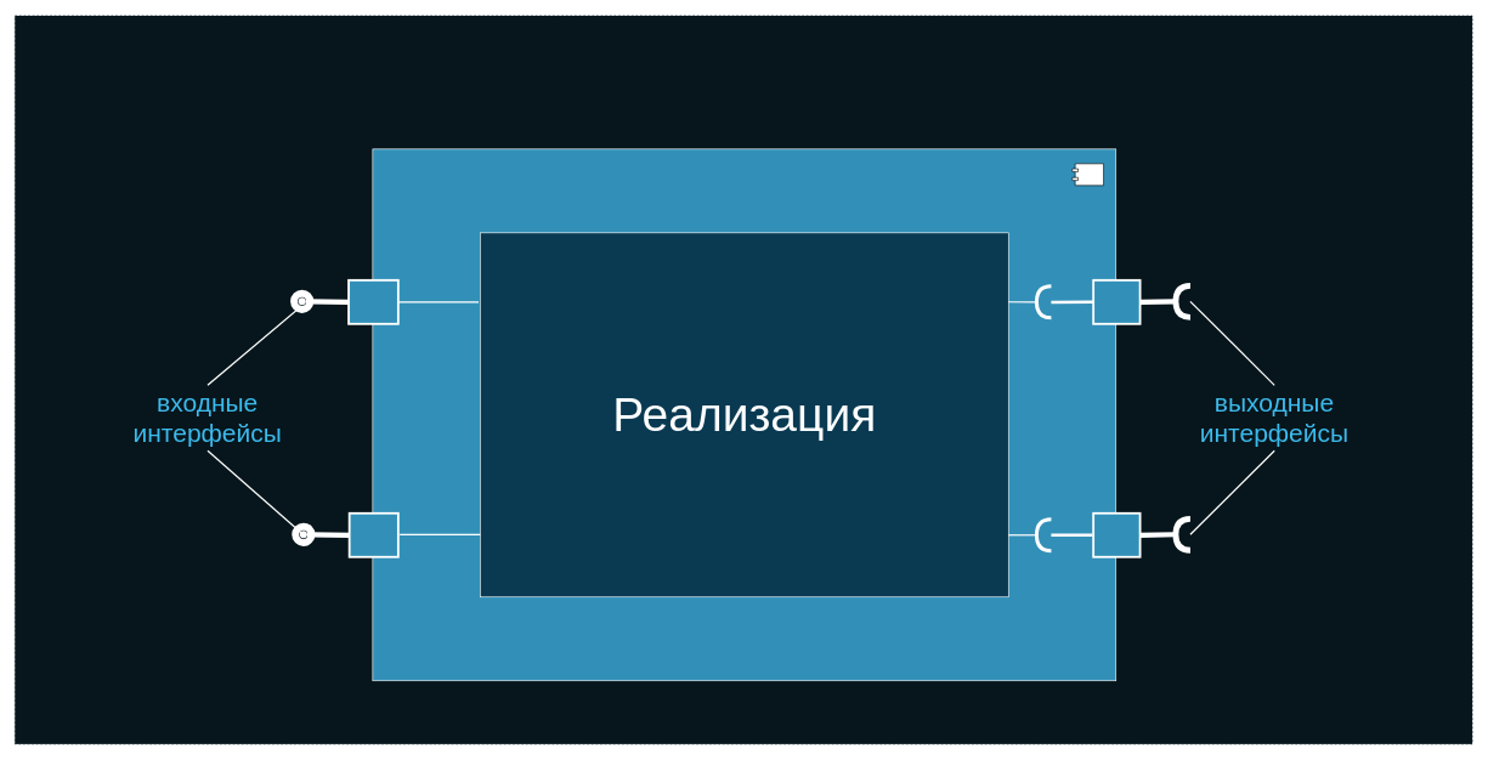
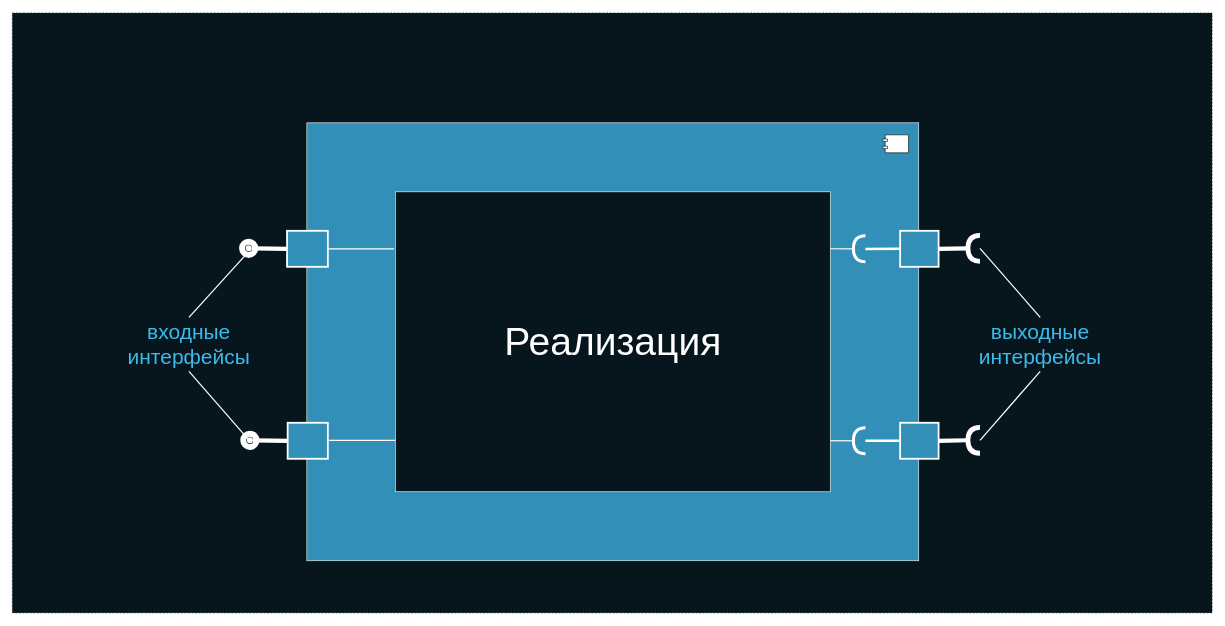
- <mxCell id="25" value="&lt;font color=&quot;#ffffff&quot;&gt;&lt;span style=&quot;font-size: 65px&quot;&gt;Реализация&lt;/span&gt;&lt;/font&gt;" style="rounded=0;whiteSpace=wrap;html=1;strokeColor=#FFFFFF;fillColor=#0A3A52;fontSize=44;" parent="18" vertex="1"><mxGeometry x="147.5" y="115" width="725" height="500" as="geometry" /></mxCell>
+ <mxCell id="25" value="&lt;font color=&quot;#ffffff&quot;&gt;&lt;span style=&quot;font-size: 65px&quot;&gt;Реализация&lt;/span&gt;&lt;/font&gt;" style="rounded=0;whiteSpace=wrap;html=1;strokeColor=#FFFFFF;fillColor=#07161c;fontSize=44;" parent="18" vertex="1"><mxGeometry x="147.5" y="115" width="725" height="500" as="geometry" /></mxCell>
- <mxCell id="5" value="входные&lt;br style=&quot;font-size: 35px&quot;&gt;интерфейсы" style="text;html=1;strokeColor=none;fillColor=none;align=center;verticalAlign=middle;whiteSpace=wrap;rounded=0;fontSize=35;fontColor=#3CBBED;" parent="1" vertex="1"><mxGeometry x="170" y="528.17" width="229" height="90" as="geometry" /></mxCell>
+ <mxCell id="5" value="входные&lt;br style=&quot;font-size: 35px&quot;&gt;интерфейсы" style="text;html=1;strokeColor=none;fillColor=none;align=center;verticalAlign=middle;whiteSpace=wrap;rounded=0;fontSize=35;fontColor=#3CBBED;" parent="1" vertex="1"><mxGeometry x="200" y="528.17" width="229" height="90" as="geometry" /></mxCell>
- <mxCell id="8" value="выходные&lt;br style=&quot;font-size: 35px&quot;&gt;интерфейсы" style="text;html=1;strokeColor=none;fillColor=none;align=center;verticalAlign=middle;whiteSpace=wrap;rounded=0;fontSize=35;fontColor=#3CBBED;" parent="1" vertex="1"><mxGeometry x="1628" y="528.17" width="241" height="90" as="geometry" /></mxCell>
+ <mxCell id="8" value="выходные&lt;br style=&quot;font-size: 35px&quot;&gt;интерфейсы" style="text;html=1;strokeColor=none;fillColor=none;align=center;verticalAlign=middle;whiteSpace=wrap;rounded=0;fontSize=35;fontColor=#3CBBED;" parent="1" vertex="1"><mxGeometry x="1613" y="528.17" width="241" height="90" as="geometry" /></mxCell>
